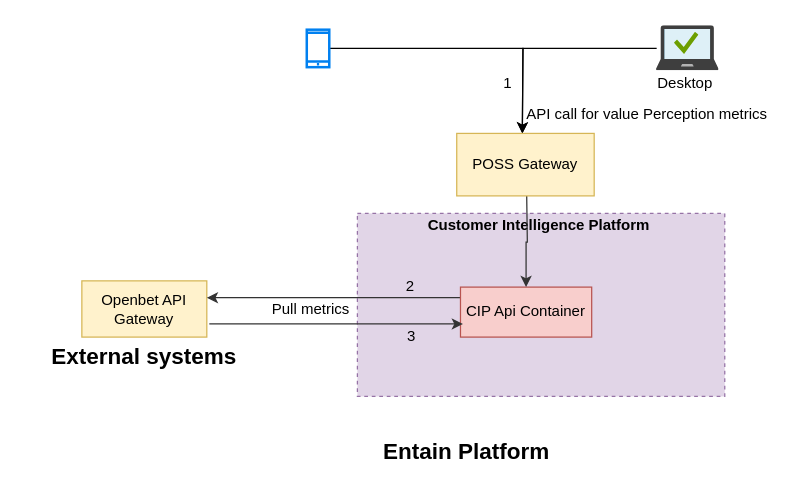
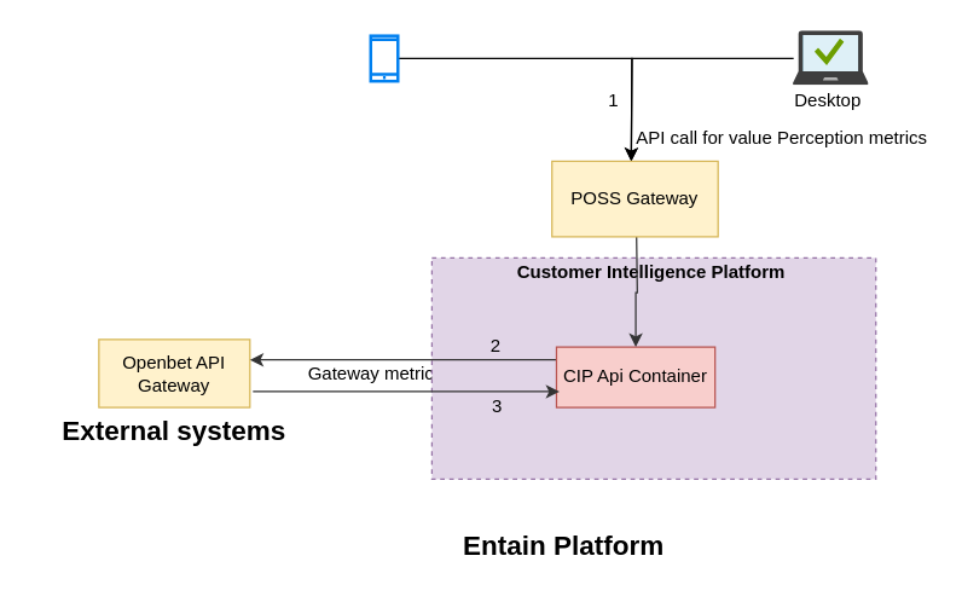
- <mxCell id="11" value="Pull metrics" style="text;html=1;strokeColor=none;fillColor=none;align=center;verticalAlign=middle;whiteSpace=wrap;rounded=0;dashed=1;" parent="1" vertex="1"><mxGeometry x="175.5" y="237" width="145" height="20" as="geometry" /></mxCell>
+ <mxCell id="11" value="Gateway metrics" style="text;html=1;strokeColor=none;fillColor=none;align=center;verticalAlign=middle;whiteSpace=wrap;rounded=0;dashed=1;" parent="1" vertex="1"><mxGeometry x="175.5" y="237" width="145" height="20" as="geometry" /></mxCell>
